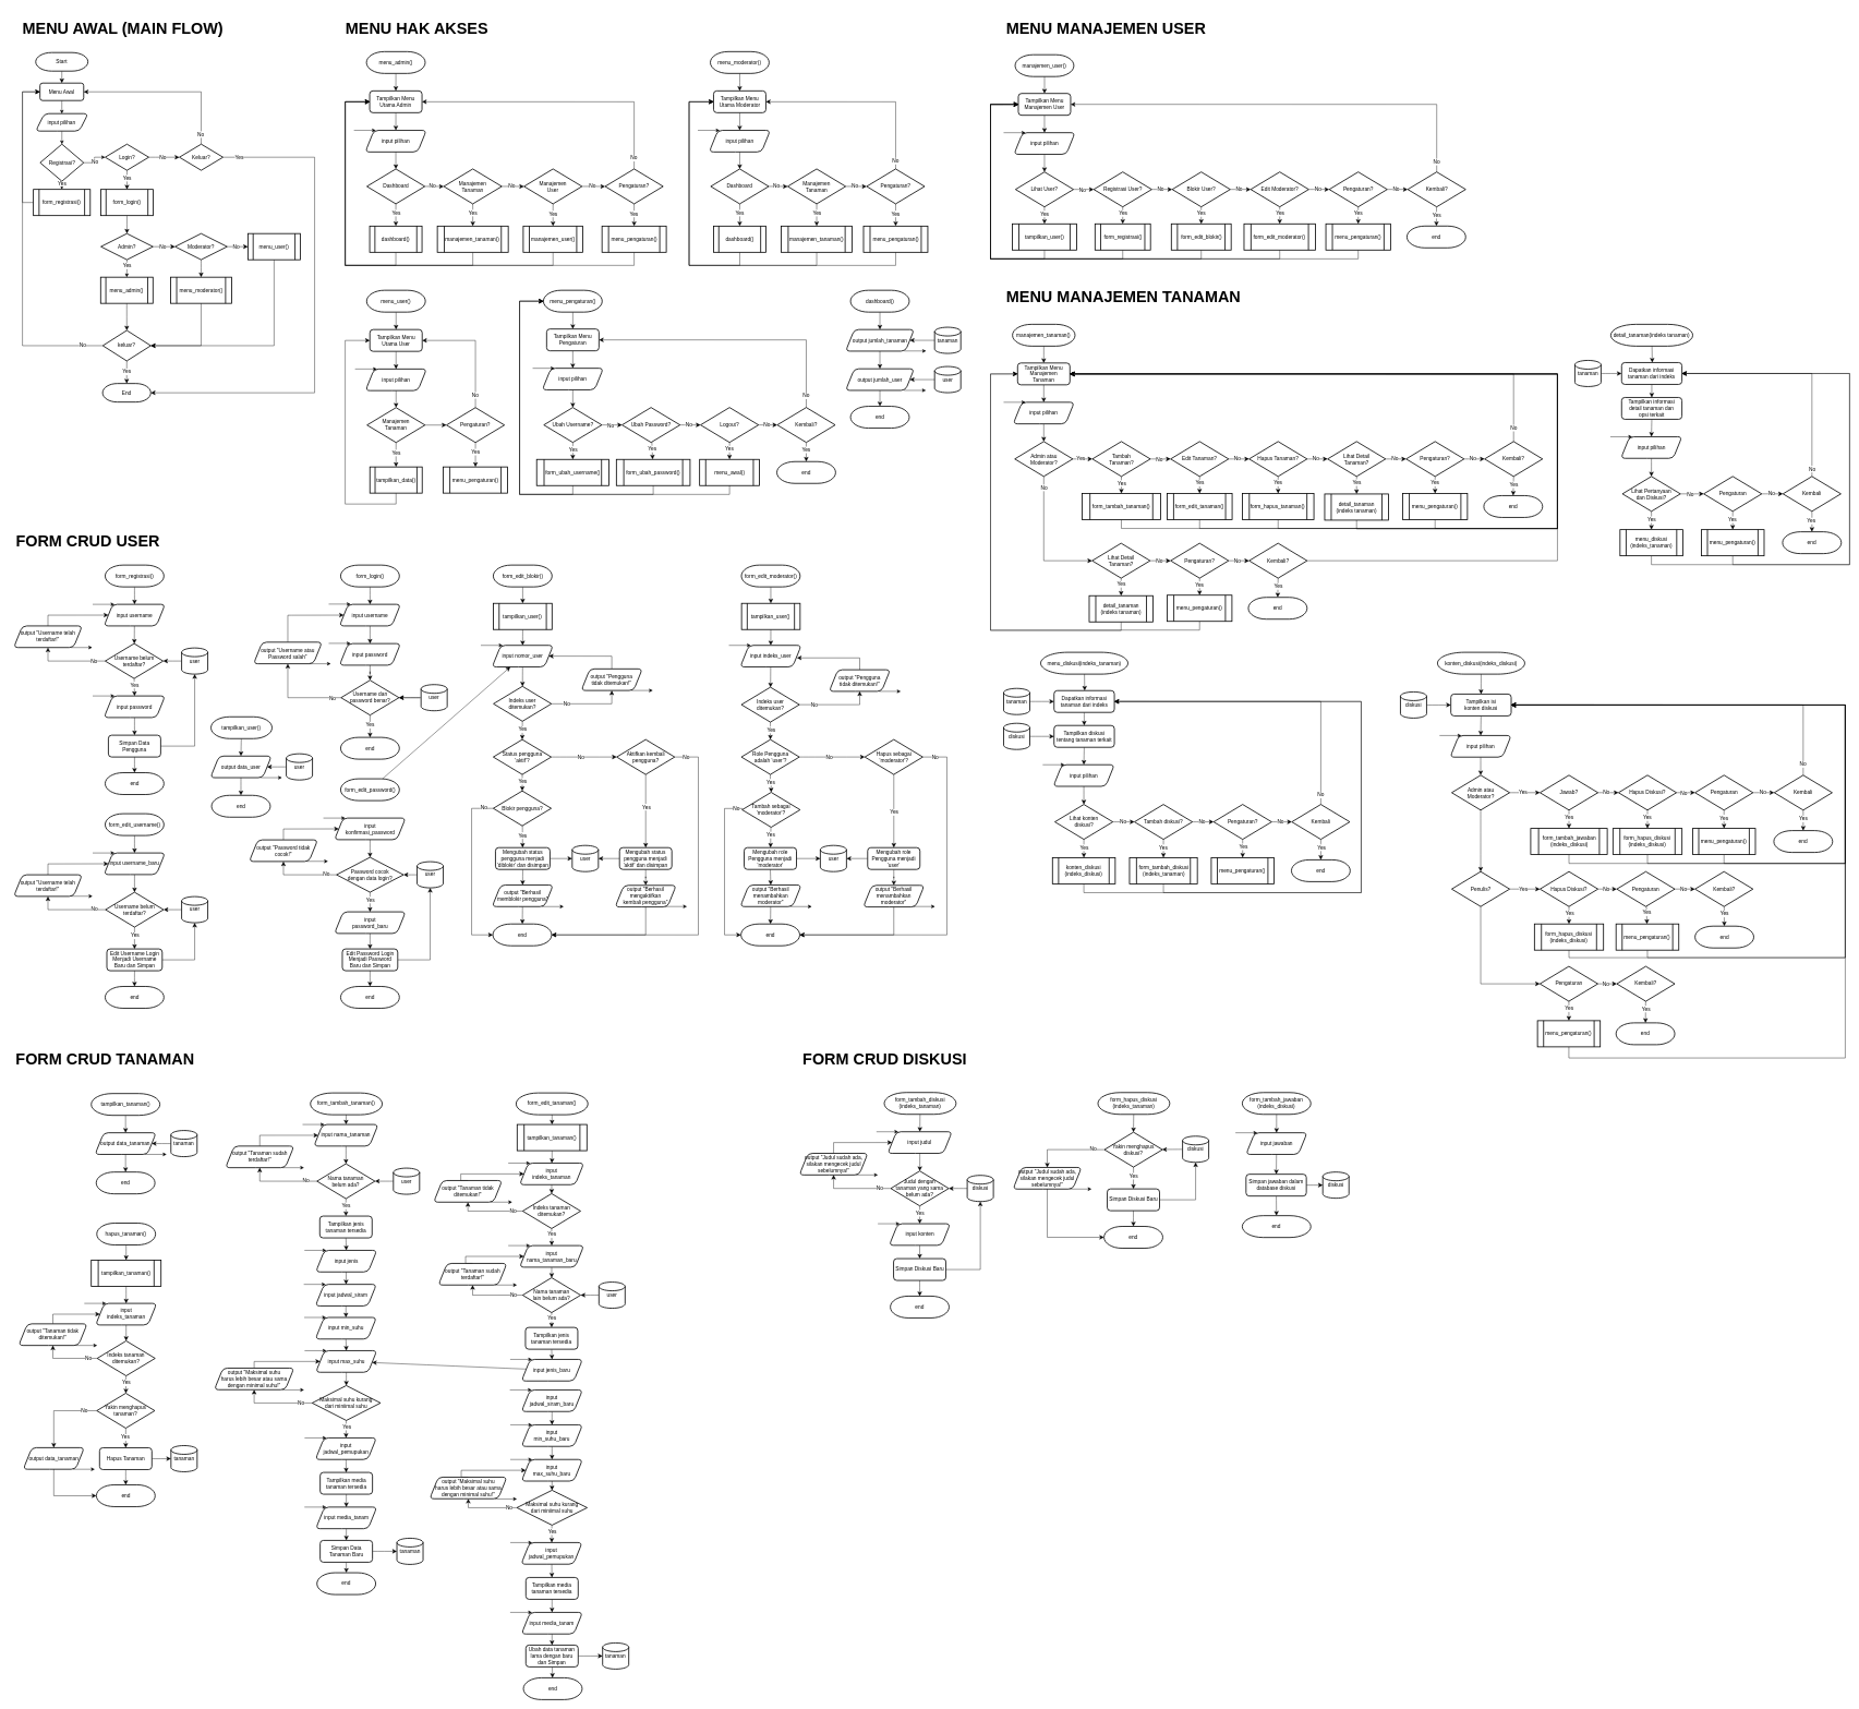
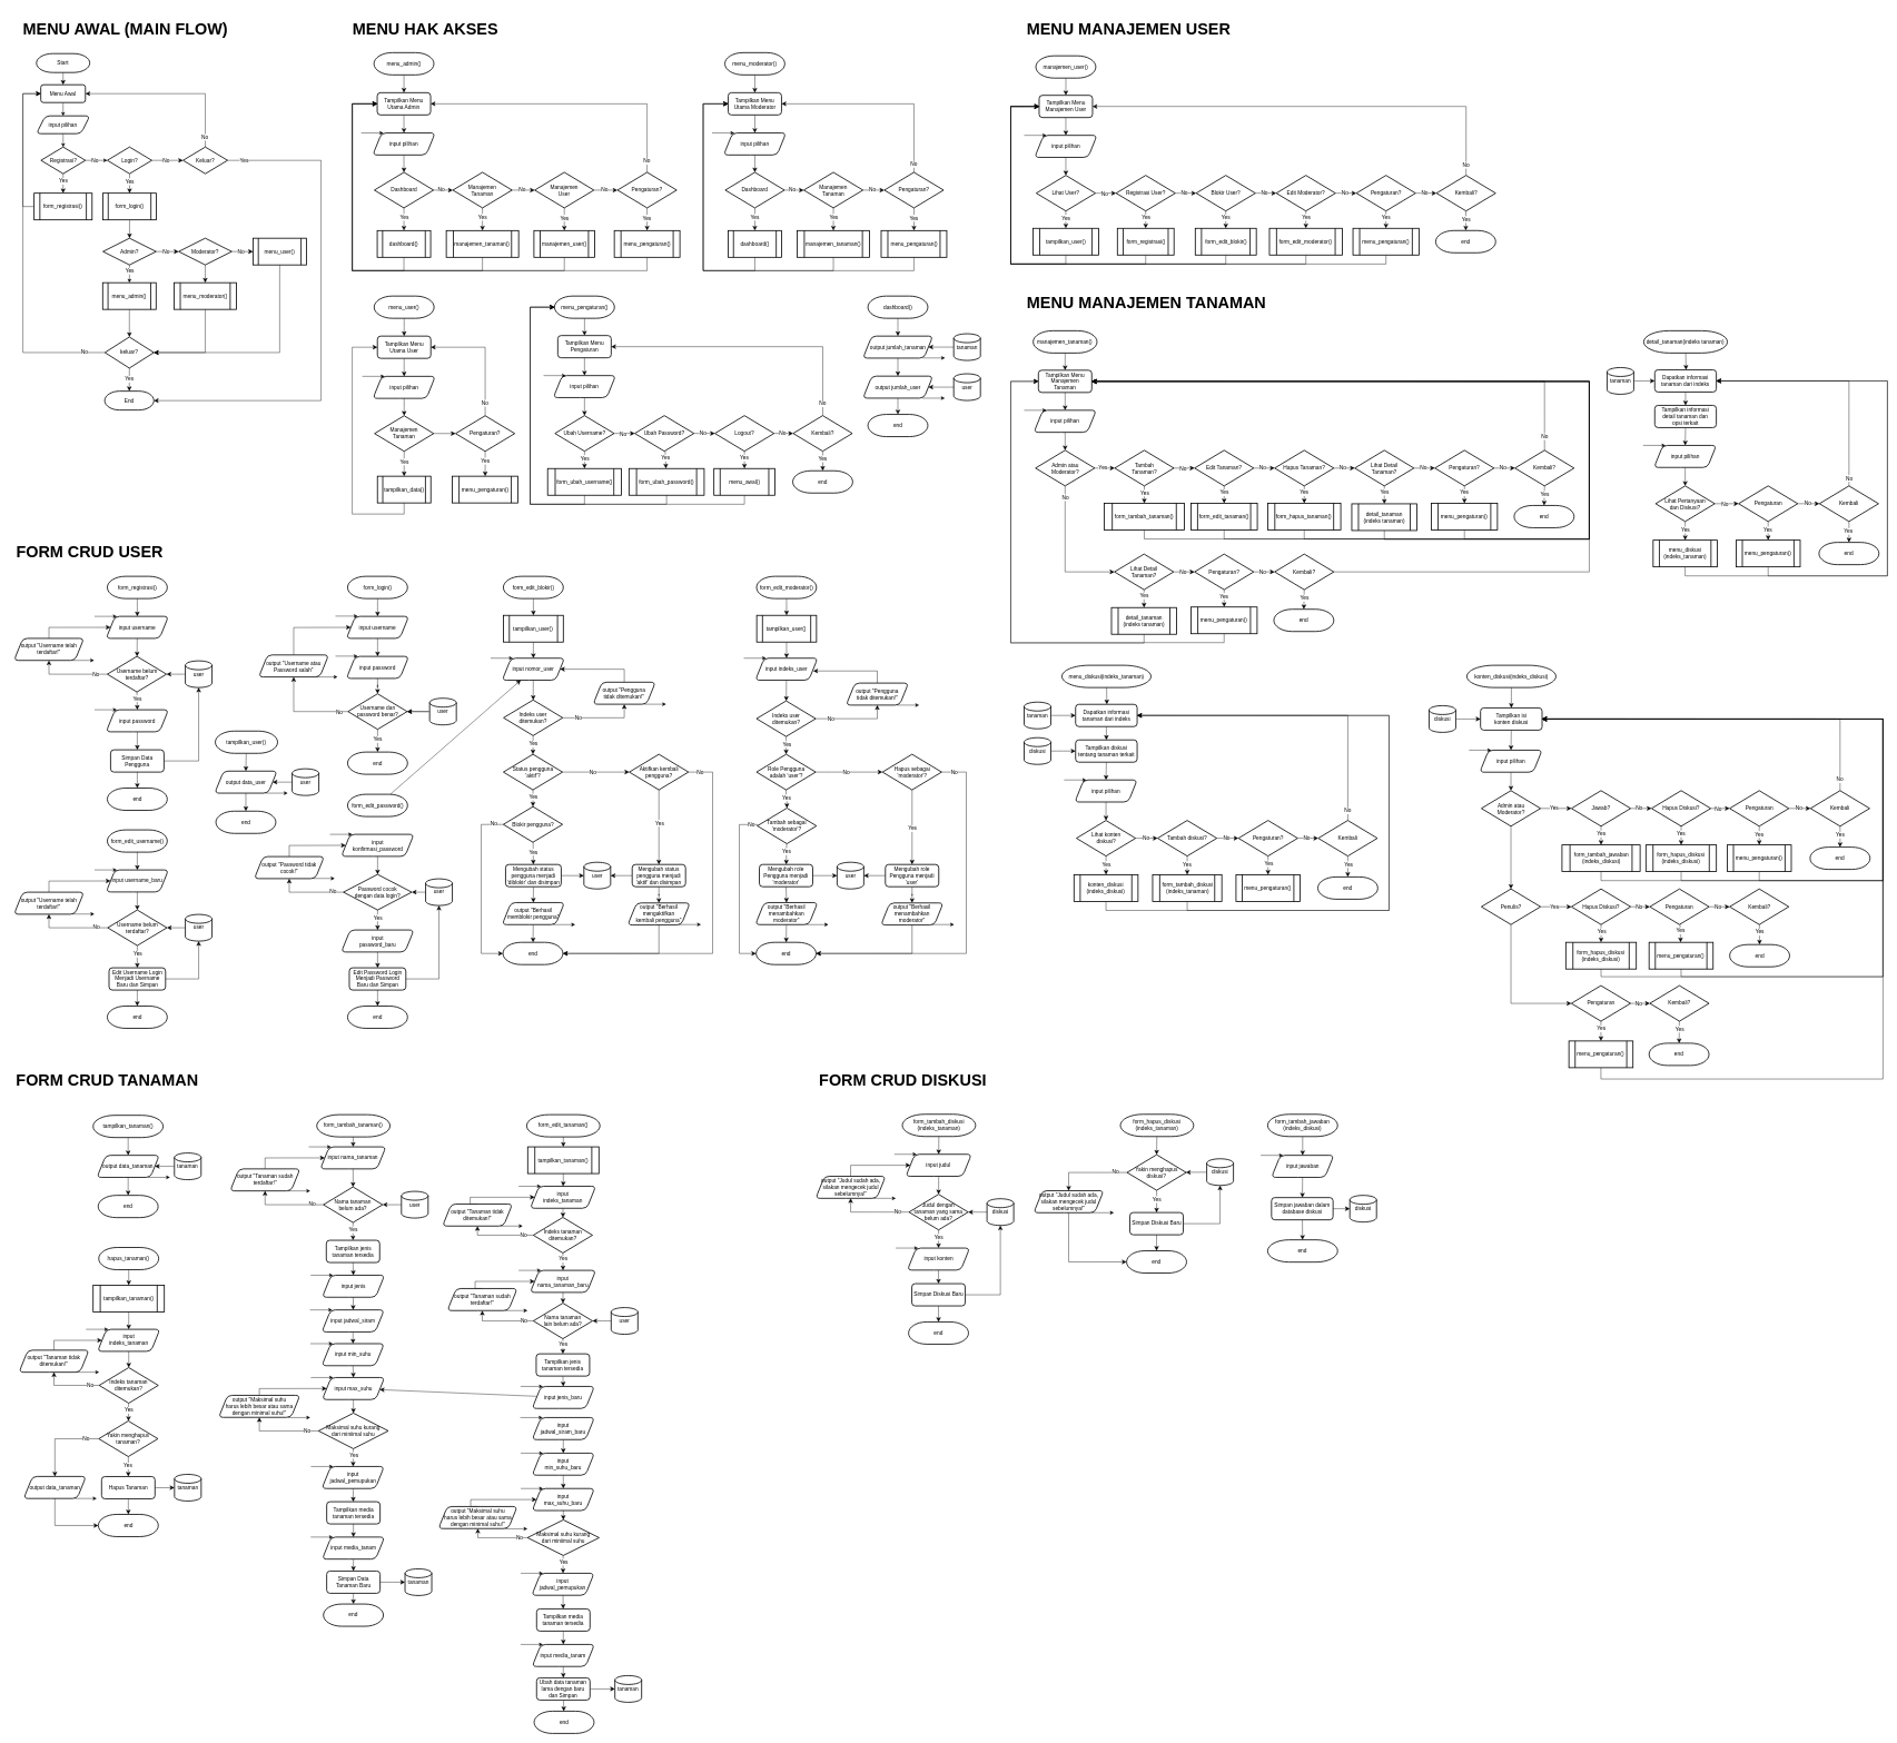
- <mxCell id="19" value="Registrasi?" style="strokeWidth=2;html=1;shape=mxgraph.flowchart.decision;whiteSpace=wrap;" vertex="1" parent="1"><mxGeometry x="91.59" y="330" width="99.86" height="85" as="geometry" /></mxCell>
+ <mxCell id="19" value="Registrasi?" style="strokeWidth=2;html=1;shape=mxgraph.flowchart.decision;whiteSpace=wrap;" vertex="1" parent="1"><mxGeometry x="91.59" y="330" width="99.86" height="60" as="geometry" /></mxCell>
